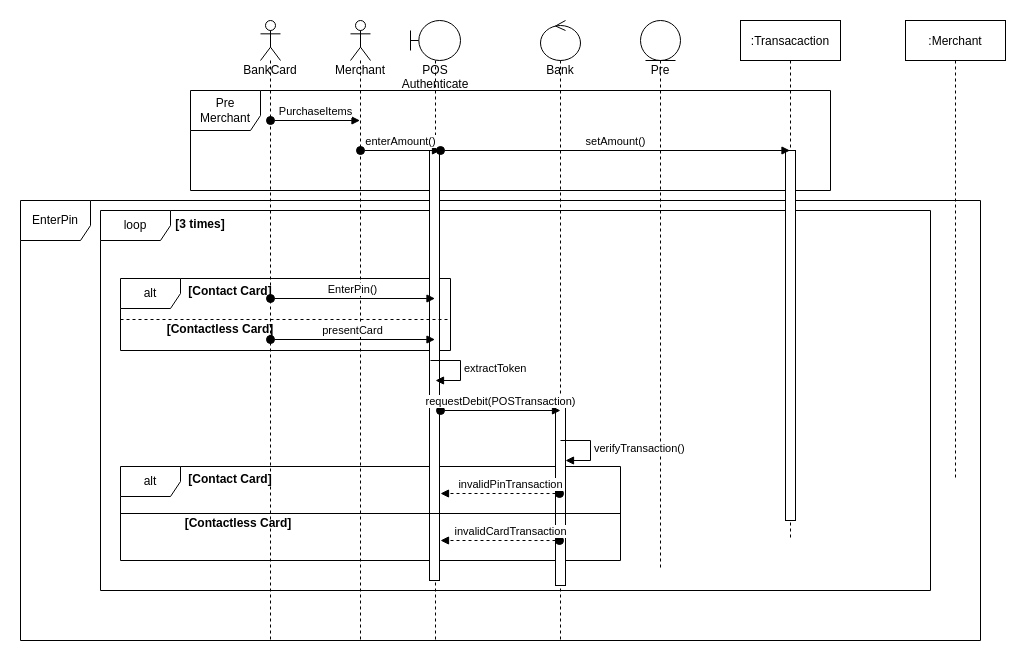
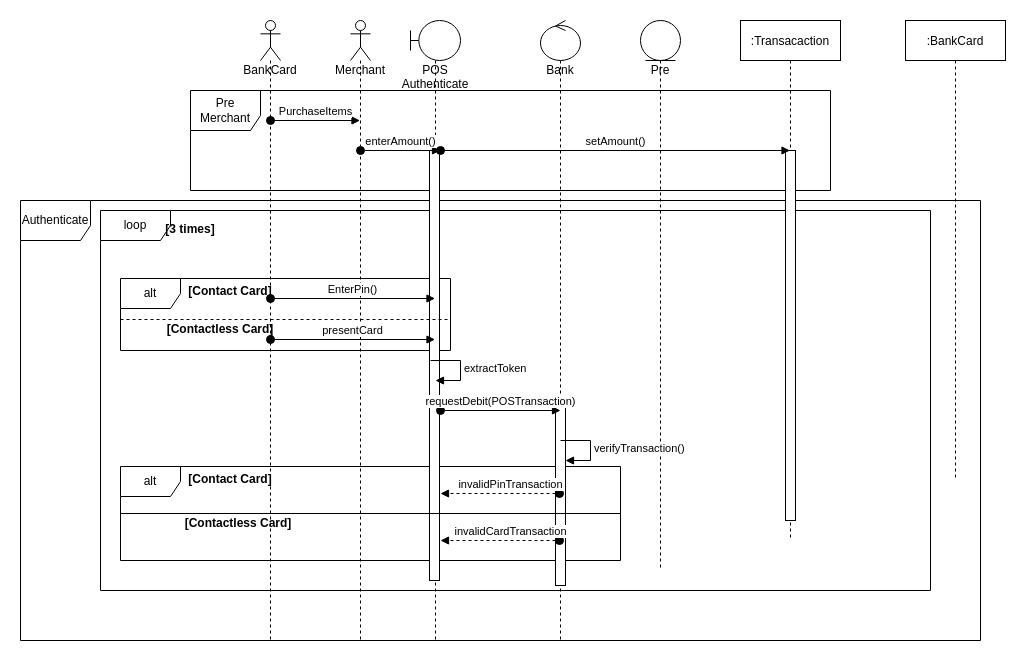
- <mxCell id="9" value=":Merchant" style="shape=umlLifeline;perimeter=lifelinePerimeter;container=1;collapsible=0;recursiveResize=0;rounded=0;shadow=0;strokeWidth=1;" parent="1" vertex="1"><mxGeometry x="905" y="20" width="100" height="460" as="geometry" /></mxCell>
+ <mxCell id="9" value=":BankCard" style="shape=umlLifeline;perimeter=lifelinePerimeter;container=1;collapsible=0;recursiveResize=0;rounded=0;shadow=0;strokeWidth=1;" parent="1" vertex="1"><mxGeometry x="905" y="20" width="100" height="460" as="geometry" /></mxCell>
- <mxCell id="5" value="EnterPin" style="shape=umlFrame;whiteSpace=wrap;html=1;width=70;height=40;" vertex="1" parent="1"><mxGeometry x="20" y="200" width="960" height="440" as="geometry" /></mxCell>
+ <mxCell id="5" value="Authenticate" style="shape=umlFrame;whiteSpace=wrap;html=1;width=70;height=40;" vertex="1" parent="1"><mxGeometry x="20" y="200" width="960" height="440" as="geometry" /></mxCell>
- <mxCell id="21" value="[3 times]" style="text;align=center;fontStyle=1;verticalAlign=middle;spacingLeft=3;spacingRight=3;strokeColor=none;rotatable=0;points=[[0,0.5],[1,0.5]];portConstraint=eastwest;" vertex="1" parent="1"><mxGeometry x="160" y="210" width="80" height="26" as="geometry" /></mxCell>
+ <mxCell id="21" value="[3 times]" style="text;align=center;fontStyle=1;verticalAlign=middle;spacingLeft=3;spacingRight=3;strokeColor=none;rotatable=0;points=[[0,0.5],[1,0.5]];portConstraint=eastwest;" vertex="1" parent="1"><mxGeometry x="150" y="215" width="80" height="26" as="geometry" /></mxCell>
